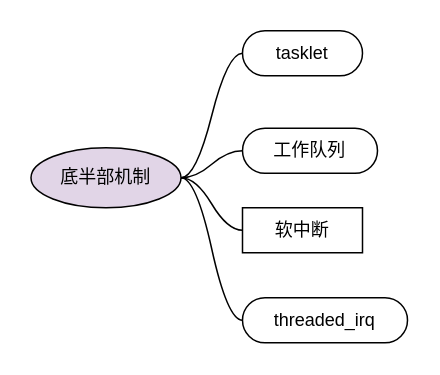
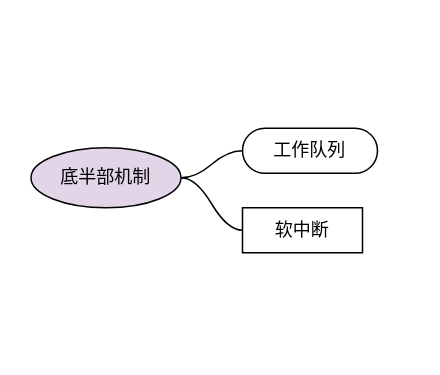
- <mxCell id="3" value="tasklet" style="whiteSpace=wrap;html=1;rounded=1;arcSize=50;align=center;verticalAlign=middle;strokeWidth=1;autosize=1;spacing=4;treeFolding=1;treeMoving=1;newEdgeStyle={&quot;edgeStyle&quot;:&quot;entityRelationEdgeStyle&quot;,&quot;startArrow&quot;:&quot;none&quot;,&quot;endArrow&quot;:&quot;none&quot;,&quot;segment&quot;:10,&quot;curved&quot;:1};" vertex="1" parent="1"><mxGeometry x="161" y="20" width="80" height="30" as="geometry" /></mxCell>
- <mxCell id="4" value="" style="edgeStyle=entityRelationEdgeStyle;startArrow=none;endArrow=none;segment=10;curved=1;rounded=0;exitX=1;exitY=0.5;exitDx=0;exitDy=0;" edge="1" target="3" parent="1" source="2"><mxGeometry relative="1" as="geometry"><mxPoint x="70" y="94" as="sourcePoint" /></mxGeometry></mxCell>
- <mxCell id="10" value="" style="edgeStyle=entityRelationEdgeStyle;startArrow=none;endArrow=none;segment=10;curved=1;rounded=0;exitX=1;exitY=0.5;exitDx=0;exitDy=0;" edge="1" target="9" parent="1" source="2"><mxGeometry relative="1" as="geometry"><mxPoint x="131" y="240" as="sourcePoint" /></mxGeometry></mxCell>
- <mxCell id="9" value="threaded_irq" style="whiteSpace=wrap;html=1;rounded=1;arcSize=50;align=center;verticalAlign=middle;strokeWidth=1;autosize=1;spacing=4;treeFolding=1;treeMoving=1;newEdgeStyle={&quot;edgeStyle&quot;:&quot;entityRelationEdgeStyle&quot;,&quot;startArrow&quot;:&quot;none&quot;,&quot;endArrow&quot;:&quot;none&quot;,&quot;segment&quot;:10,&quot;curved&quot;:1};" vertex="1" parent="1"><mxGeometry x="161" y="198" width="110" height="30" as="geometry" /></mxCell>
